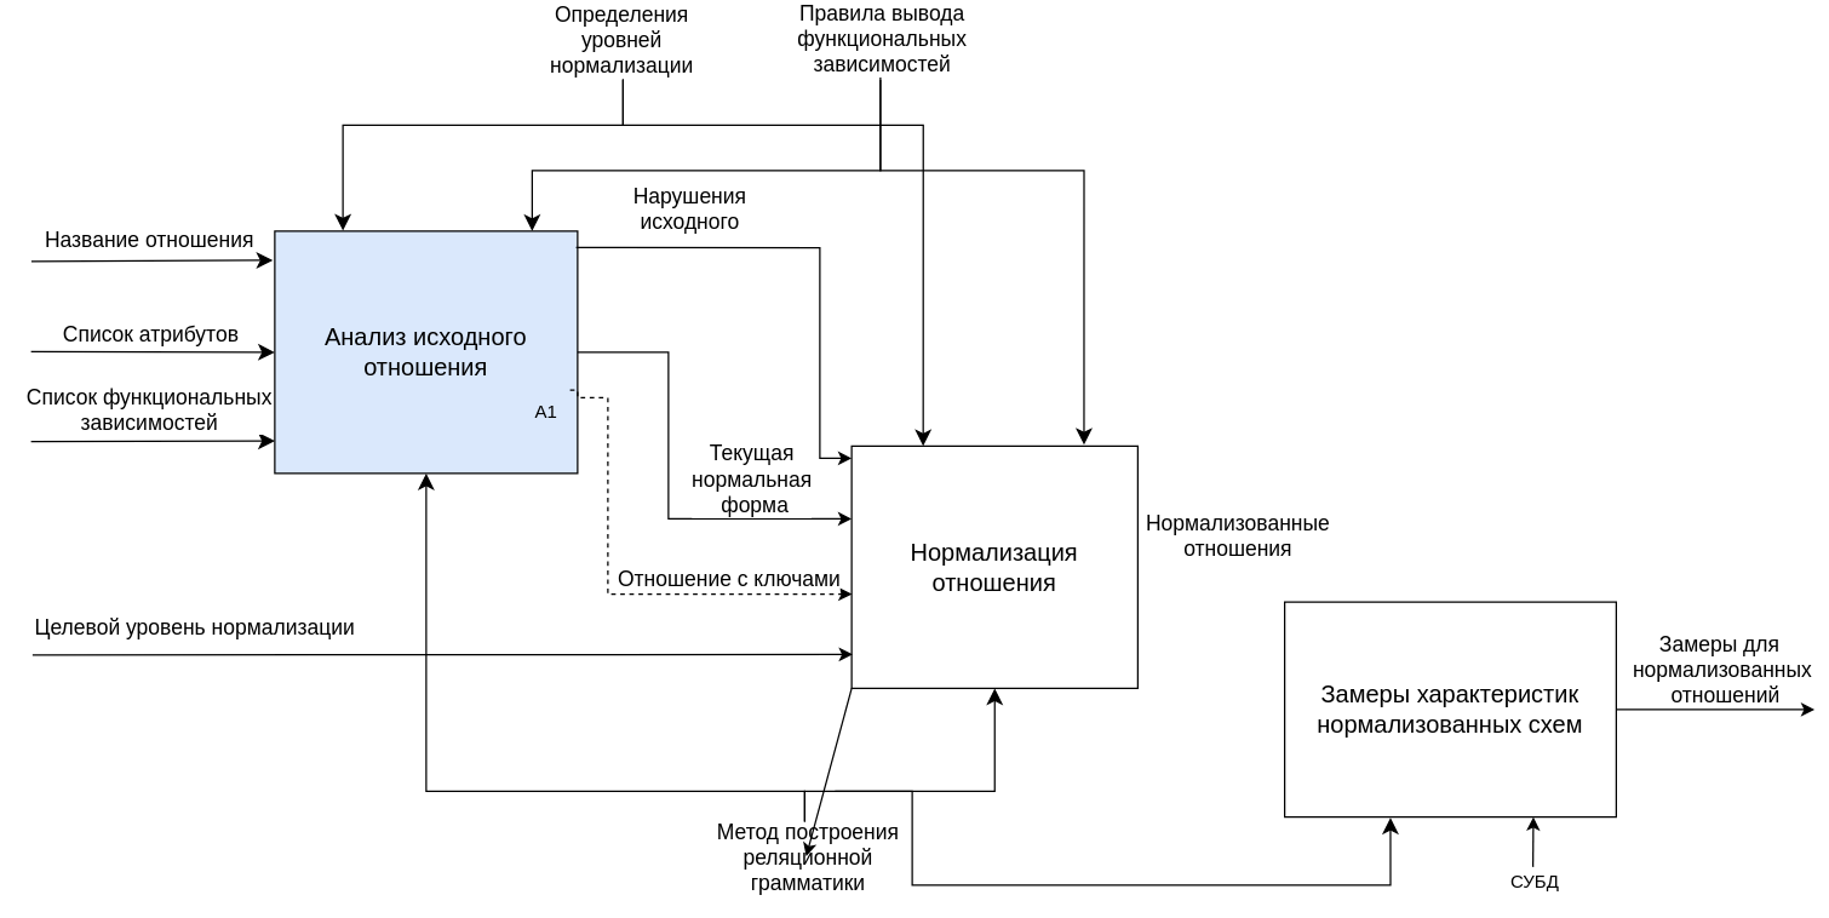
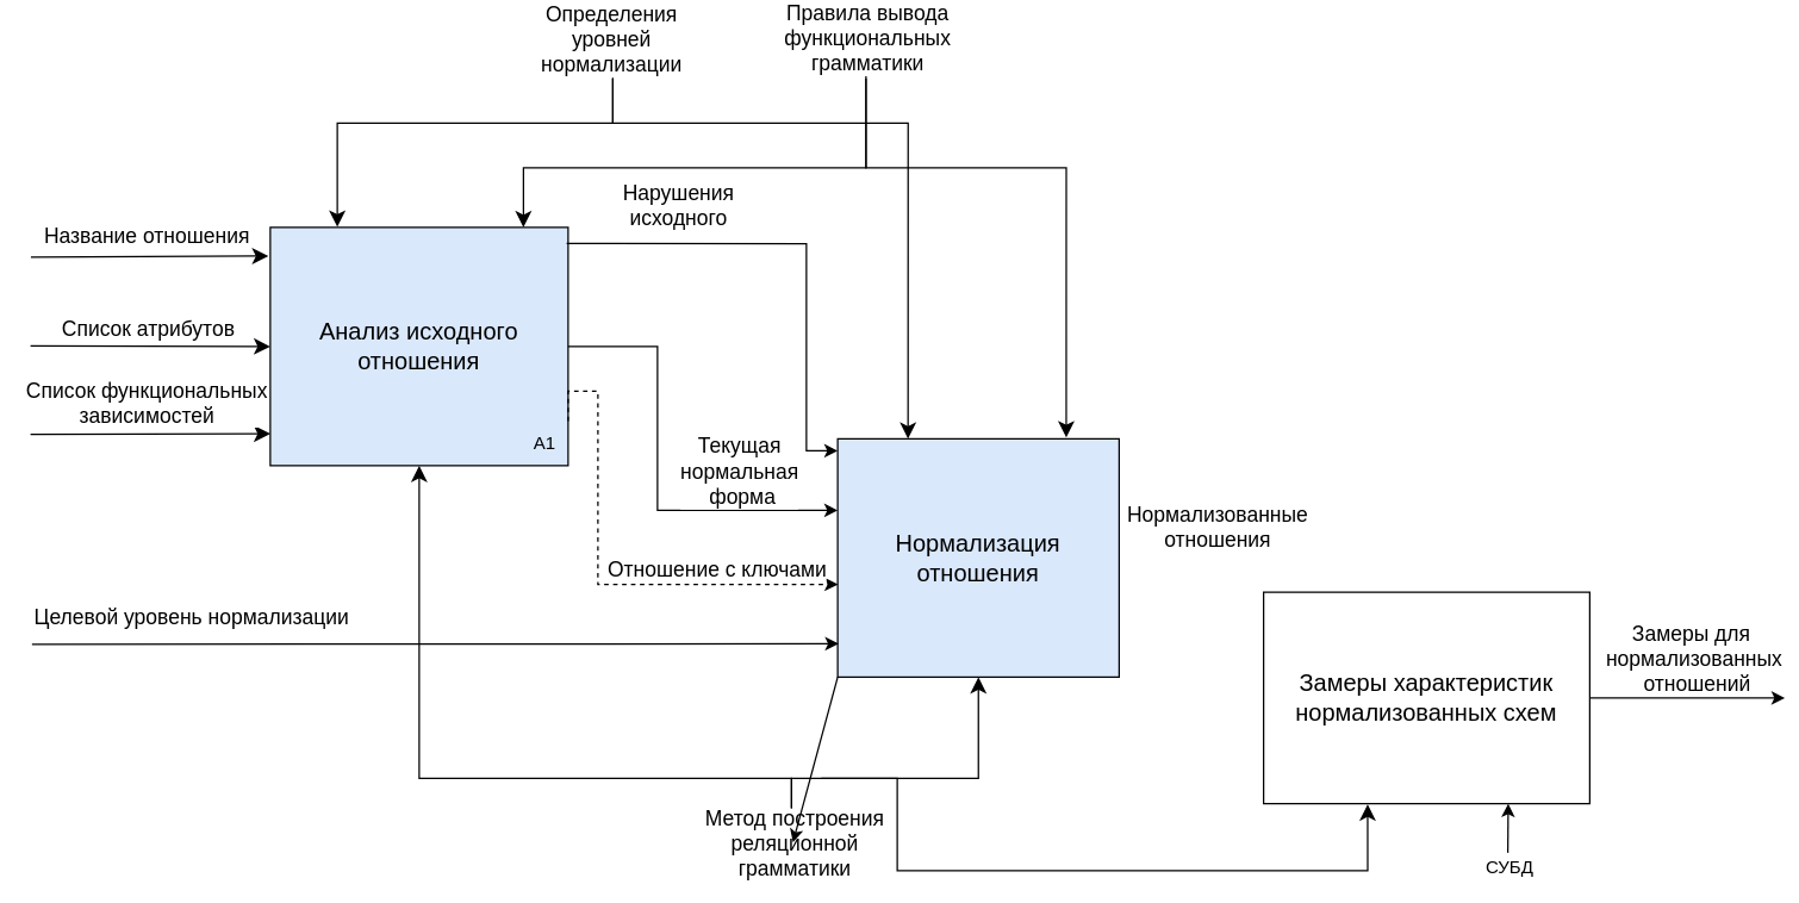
- <mxCell id="15" value="&lt;font style=&quot;font-size: 14px;&quot;&gt;Правила вывода&lt;/font&gt;&lt;div&gt;&lt;font style=&quot;font-size: 14px;&quot;&gt;функциональных&lt;/font&gt;&lt;/div&gt;&lt;div&gt;&lt;font style=&quot;font-size: 14px;&quot;&gt;зависимостей&lt;/font&gt;&lt;/div&gt;" style="edgeLabel;html=1;align=center;verticalAlign=middle;resizable=0;points=[];fontSize=12;" parent="1" vertex="1" connectable="0"><mxGeometry x="581" y="20" as="geometry" /></mxCell>
+ <mxCell id="15" value="&lt;font style=&quot;font-size: 14px;&quot;&gt;Правила вывода&lt;/font&gt;&lt;div&gt;&lt;font style=&quot;font-size: 14px;&quot;&gt;функциональных&lt;/font&gt;&lt;/div&gt;&lt;div&gt;&lt;font style=&quot;font-size: 14px;&quot;&gt;грамматики&lt;/font&gt;&lt;/div&gt;" style="edgeLabel;html=1;align=center;verticalAlign=middle;resizable=0;points=[];fontSize=12;" parent="1" vertex="1" connectable="0"><mxGeometry x="581" y="20" as="geometry" /></mxCell>
- <mxCell id="5" value="A1" style="text;html=1;align=center;verticalAlign=middle;whiteSpace=wrap;rounded=0;" parent="3" vertex="1"><mxGeometry x="163.8" y="105" width="31.2" height="30" as="geometry" /></mxCell>
+ <mxCell id="5" value="A1" style="text;html=1;align=center;verticalAlign=middle;whiteSpace=wrap;rounded=0;" parent="3" vertex="1"><mxGeometry x="168.8" y="130" width="31.2" height="30" as="geometry" /></mxCell>
- <mxCell id="18" value="&lt;span style=&quot;font-size: 16px;&quot;&gt;Нормализация&lt;/span&gt;&lt;div&gt;&lt;span style=&quot;font-size: 16px;&quot;&gt;отношения&lt;/span&gt;&lt;/div&gt;" style="rounded=0;whiteSpace=wrap;html=1;" parent="17" vertex="1"><mxGeometry width="189" height="160" as="geometry" /></mxCell>
+ <mxCell id="18" value="&lt;span style=&quot;font-size: 16px;&quot;&gt;Нормализация&lt;/span&gt;&lt;div&gt;&lt;span style=&quot;font-size: 16px;&quot;&gt;отношения&lt;/span&gt;&lt;/div&gt;" style="rounded=0;whiteSpace=wrap;html=1;fillColor=#dae8fc;" parent="17" vertex="1"><mxGeometry width="189" height="160" as="geometry" /></mxCell>
